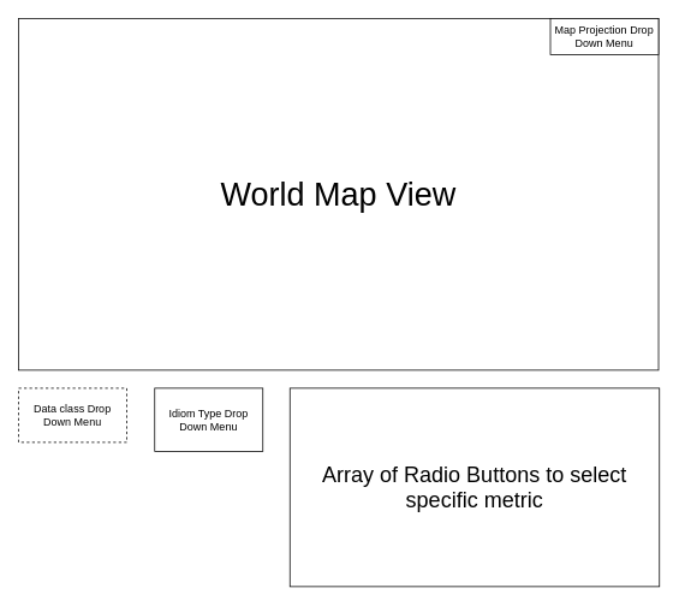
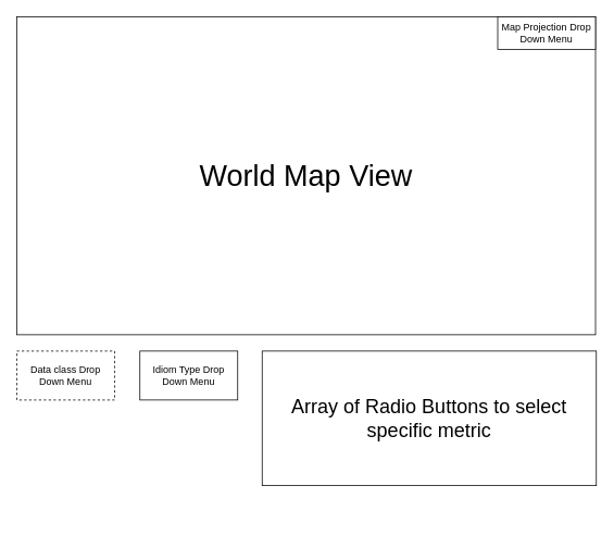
- <mxCell id="6" value="Idiom Type Drop Down Menu" style="rounded=0;whiteSpace=wrap;html=1;" vertex="1" parent="1"><mxGeometry x="171" y="430" width="120" height="70" as="geometry" /></mxCell>
+ <mxCell id="6" value="Idiom Type Drop Down Menu" style="rounded=0;whiteSpace=wrap;html=1;" vertex="1" parent="1"><mxGeometry x="171" y="430" width="120" height="60" as="geometry" /></mxCell>
- <mxCell id="4" value="&lt;font style=&quot;font-size: 24px&quot;&gt;Array of Radio Buttons to select specific metric&lt;/font&gt;" style="rounded=0;whiteSpace=wrap;html=1;" parent="1" vertex="1"><mxGeometry x="321" y="430" width="410" height="220" as="geometry" /></mxCell>
+ <mxCell id="4" value="&lt;font style=&quot;font-size: 24px&quot;&gt;Array of Radio Buttons to select specific metric&lt;/font&gt;" style="rounded=0;whiteSpace=wrap;html=1;" parent="1" vertex="1"><mxGeometry x="321" y="430" width="410" height="165" as="geometry" /></mxCell>
